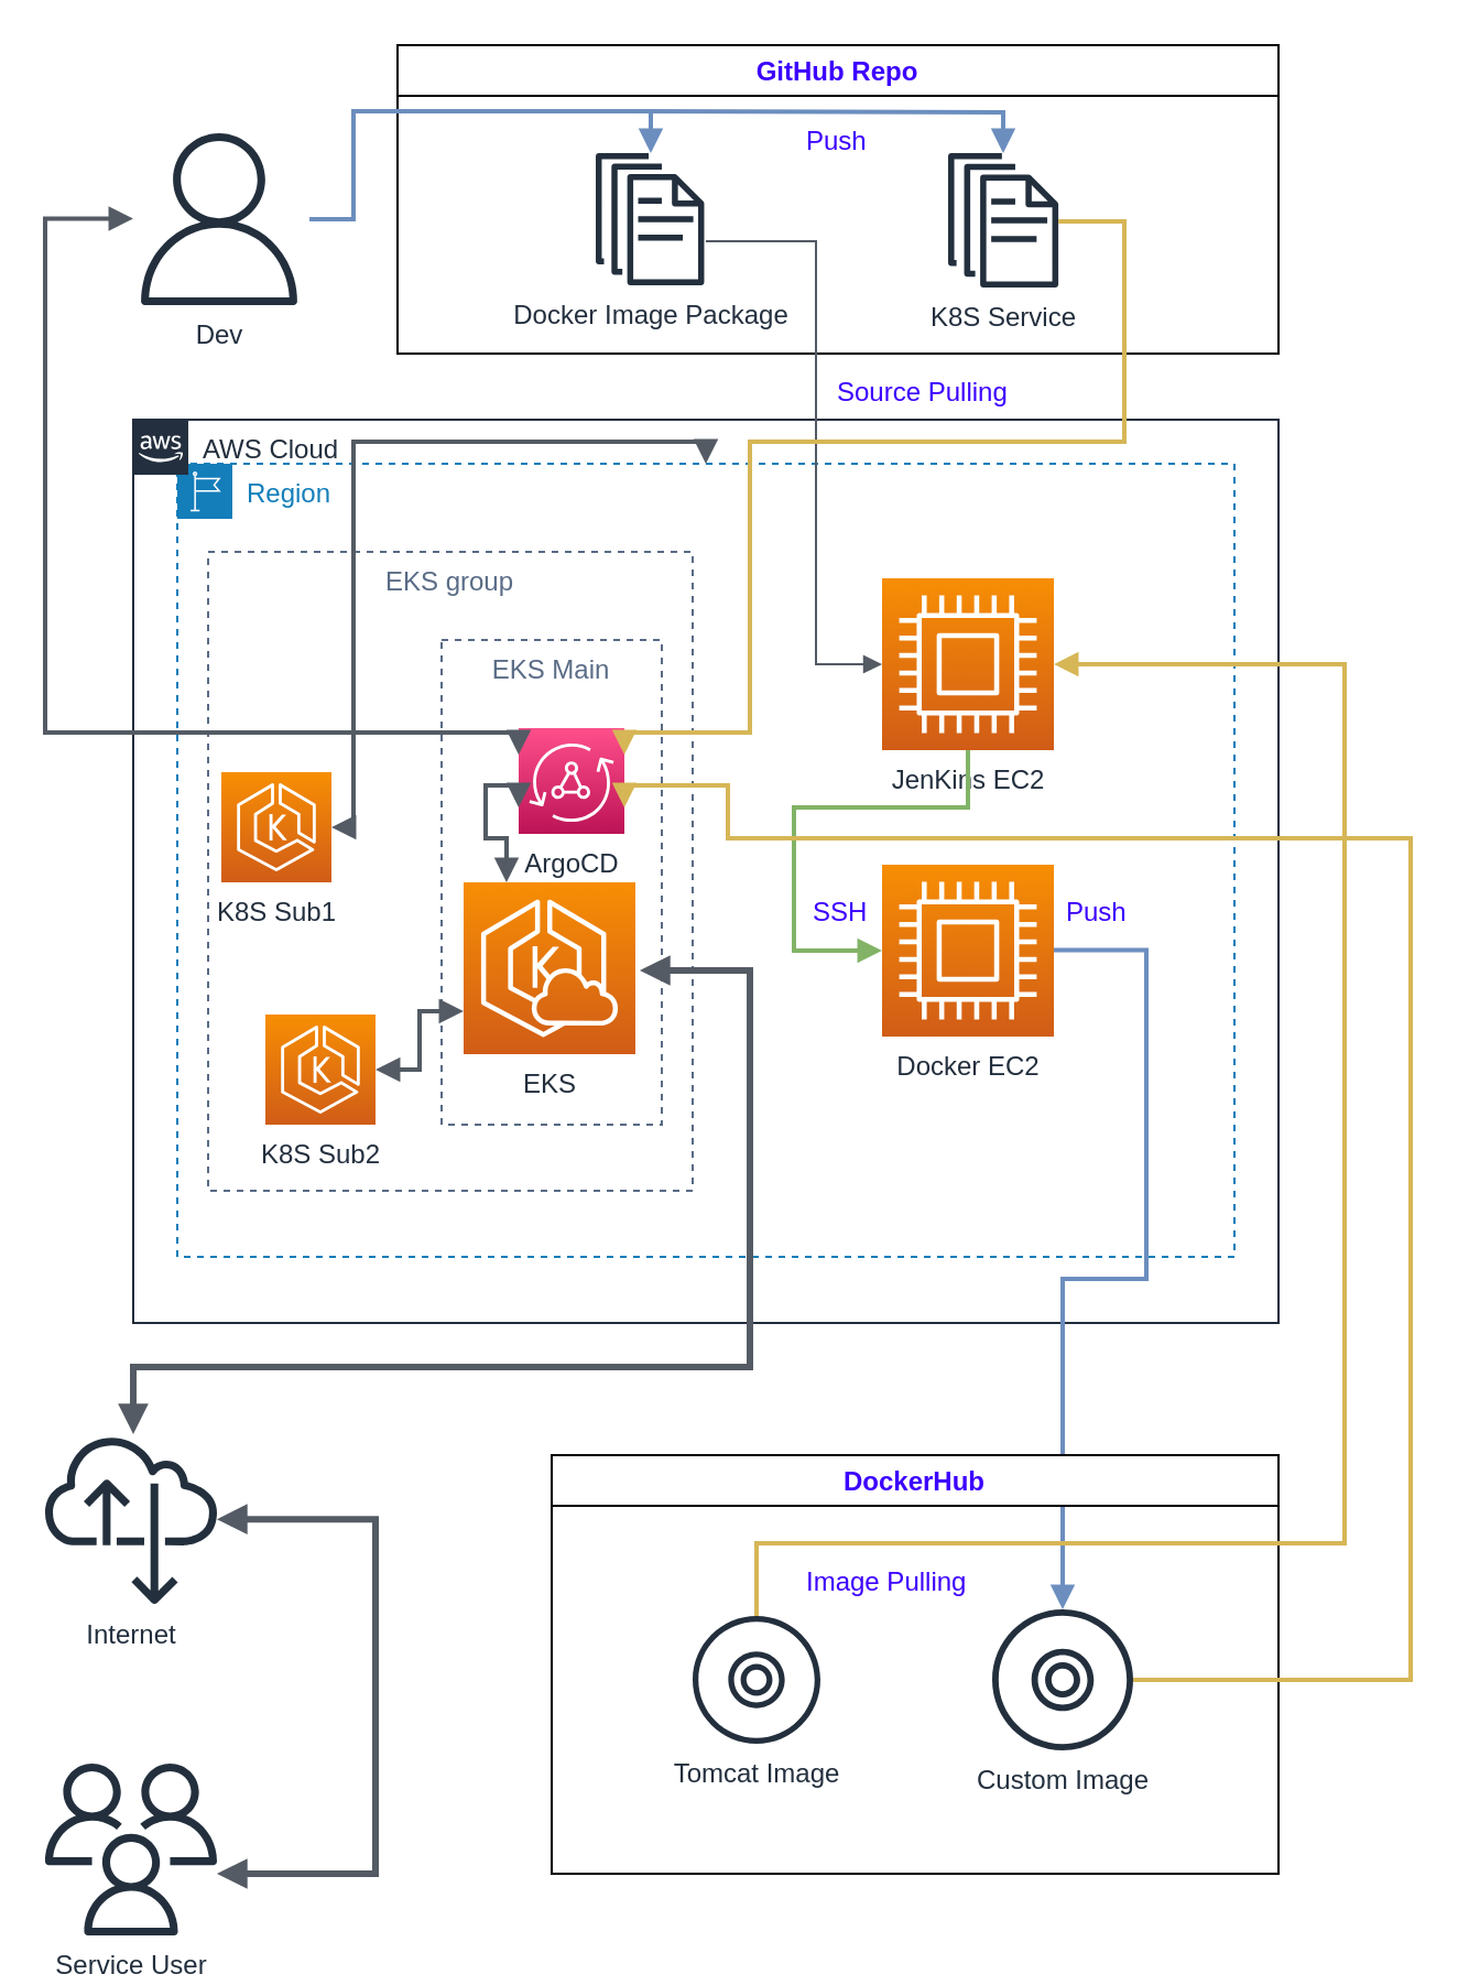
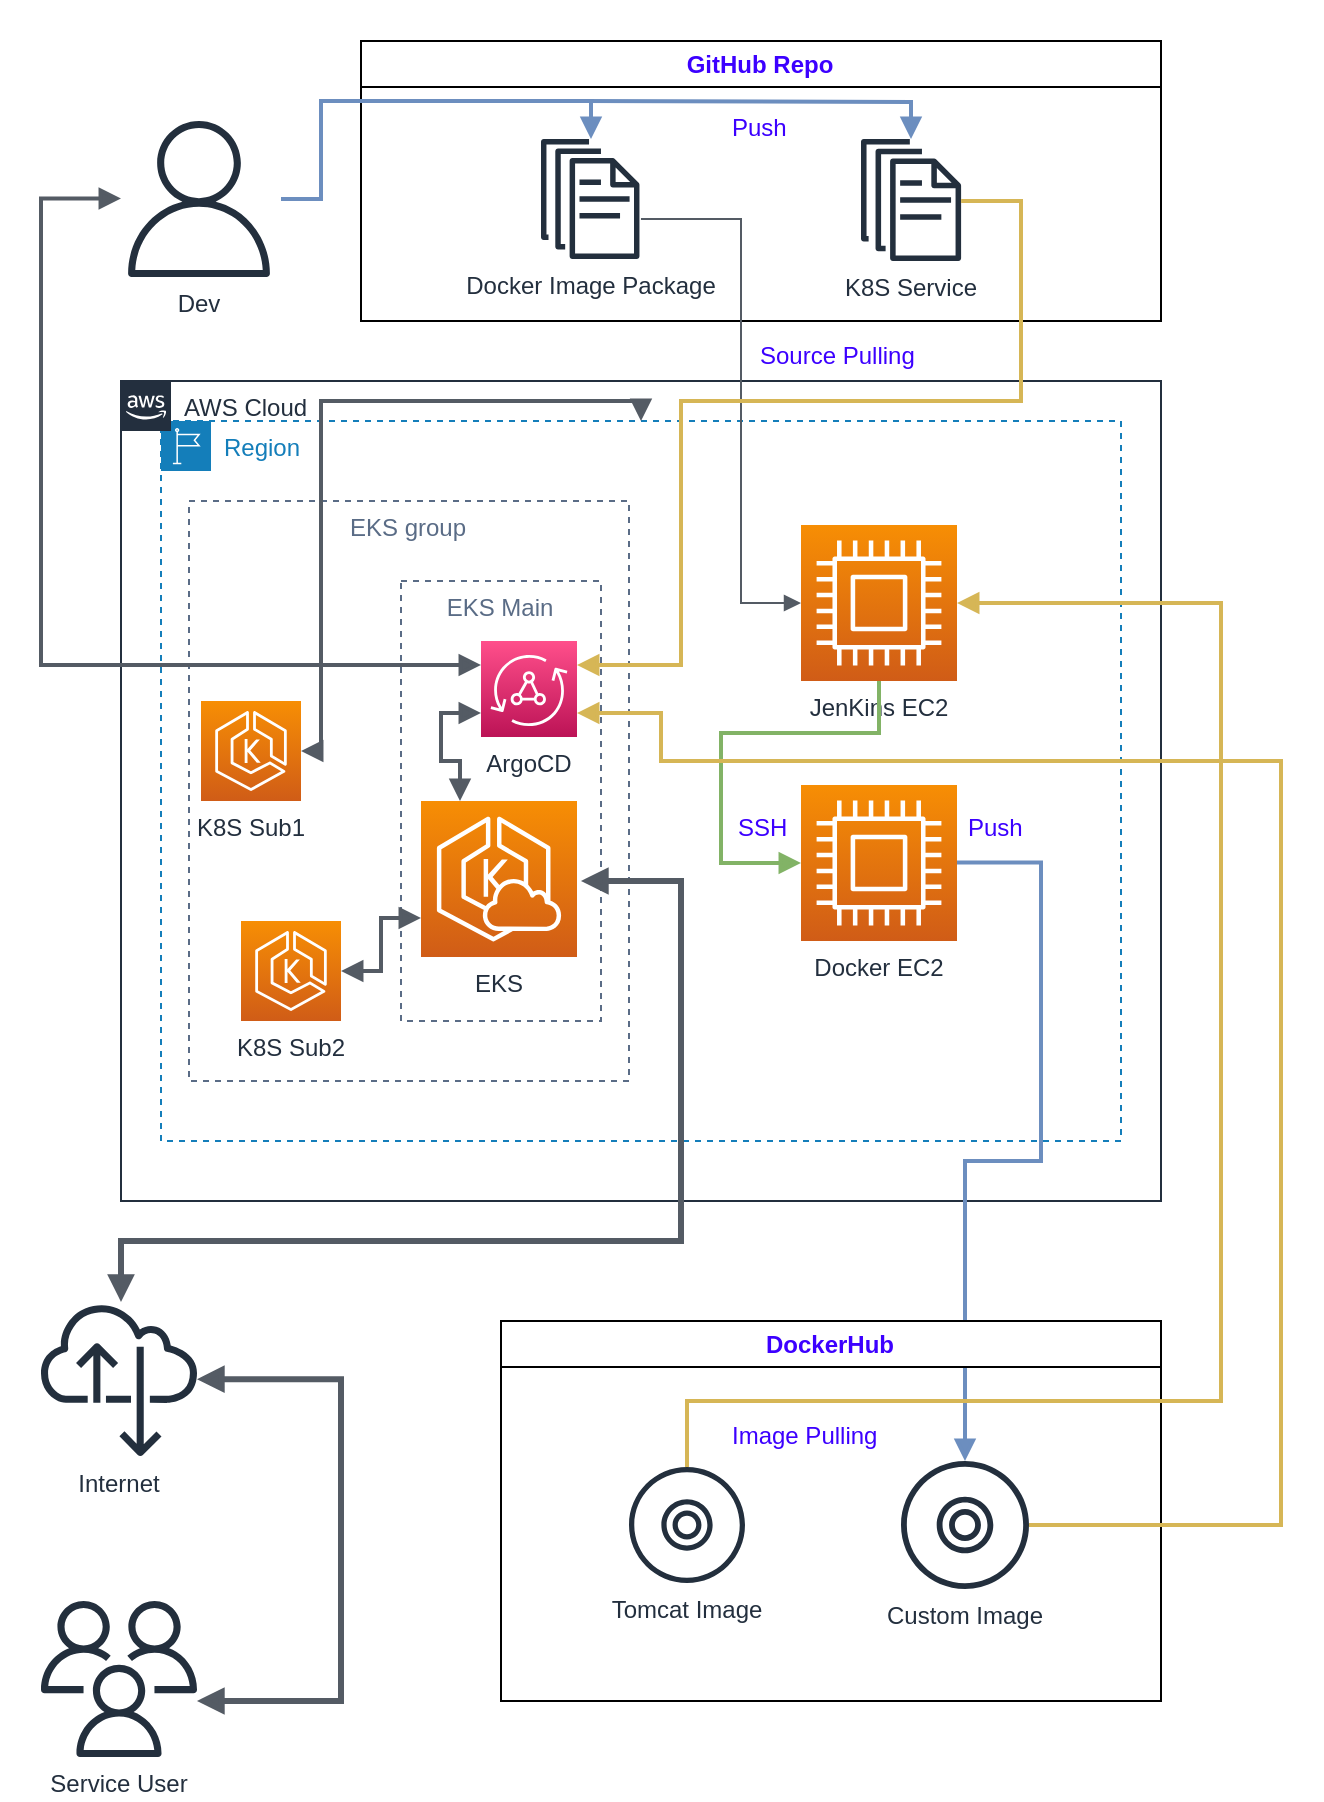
- <mxCell id="13" value="ArgoCD" style="sketch=0;points=[[0,0,0],[0.25,0,0],[0.5,0,0],[0.75,0,0],[1,0,0],[0,1,0],[0.25,1,0],[0.5,1,0],[0.75,1,0],[1,1,0],[0,0.25,0],[0,0.5,0],[0,0.75,0],[1,0.25,0],[1,0.5,0],[1,0.75,0]];outlineConnect=0;fontColor=#232F3E;gradientColor=#FF4F8B;gradientDirection=north;fillColor=#BC1356;strokeColor=#ffffff;dashed=0;verticalLabelPosition=bottom;verticalAlign=top;align=center;html=1;fontSize=12;fontStyle=0;aspect=fixed;shape=mxgraph.aws4.resourceIcon;resIcon=mxgraph.aws4.appsync;" vertex="1" parent="3"><mxGeometry x="175" y="140" width="48" height="48" as="geometry" /></mxCell>
+ <mxCell id="13" value="ArgoCD" style="sketch=0;points=[[0,0,0],[0.25,0,0],[0.5,0,0],[0.75,0,0],[1,0,0],[0,1,0],[0.25,1,0],[0.5,1,0],[0.75,1,0],[1,1,0],[0,0.25,0],[0,0.5,0],[0,0.75,0],[1,0.25,0],[1,0.5,0],[1,0.75,0]];outlineConnect=0;fontColor=#232F3E;gradientColor=#FF4F8B;gradientDirection=north;fillColor=#BC1356;strokeColor=#ffffff;dashed=0;verticalLabelPosition=bottom;verticalAlign=top;align=center;html=1;fontSize=12;fontStyle=0;aspect=fixed;shape=mxgraph.aws4.resourceIcon;resIcon=mxgraph.aws4.appsync;" vertex="1" parent="3"><mxGeometry x="180" y="130" width="48" height="48" as="geometry" /></mxCell>
